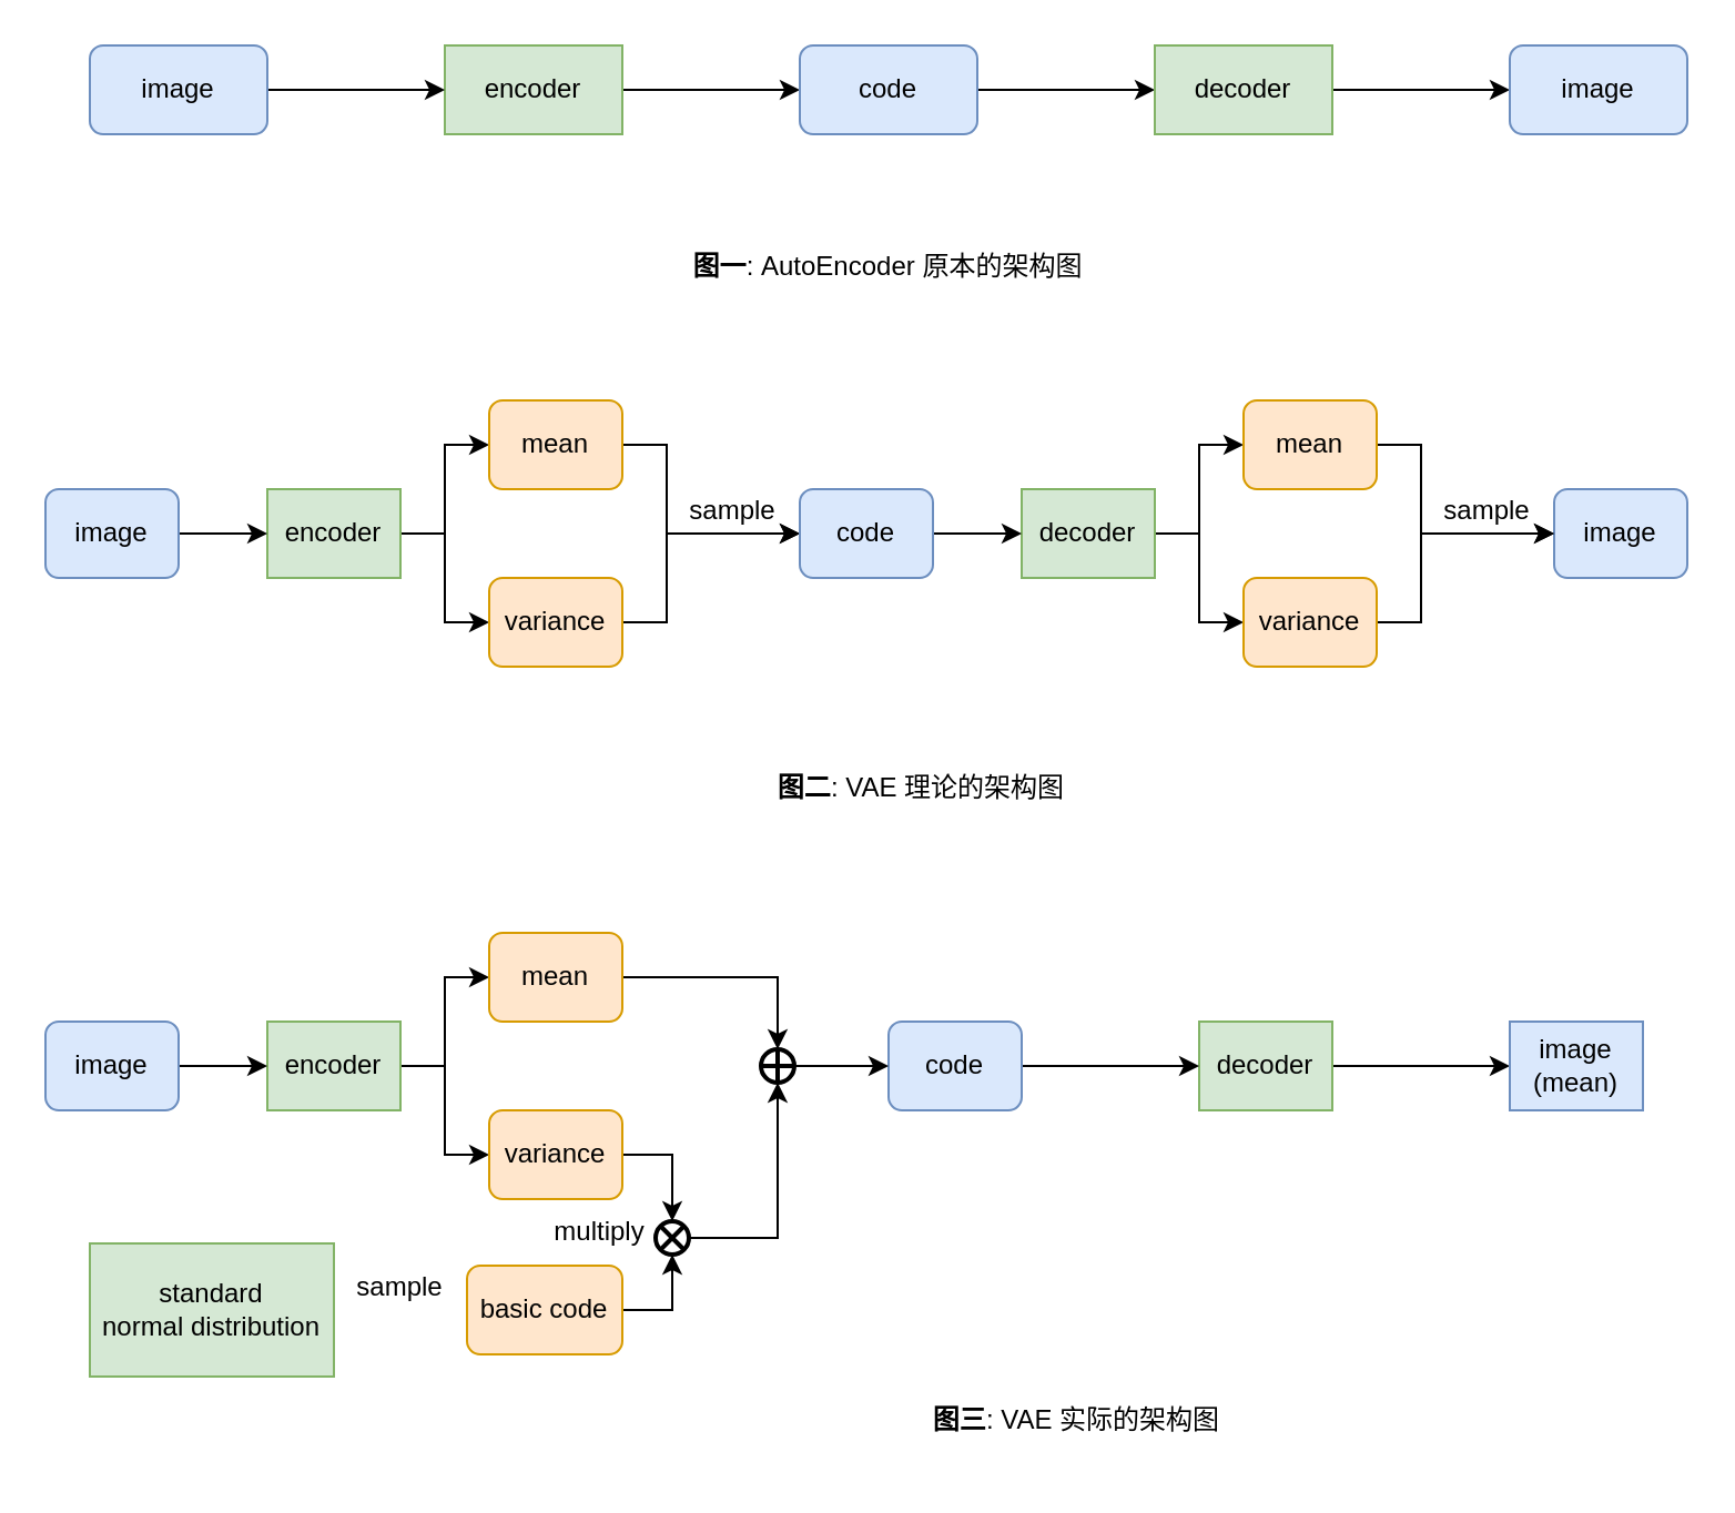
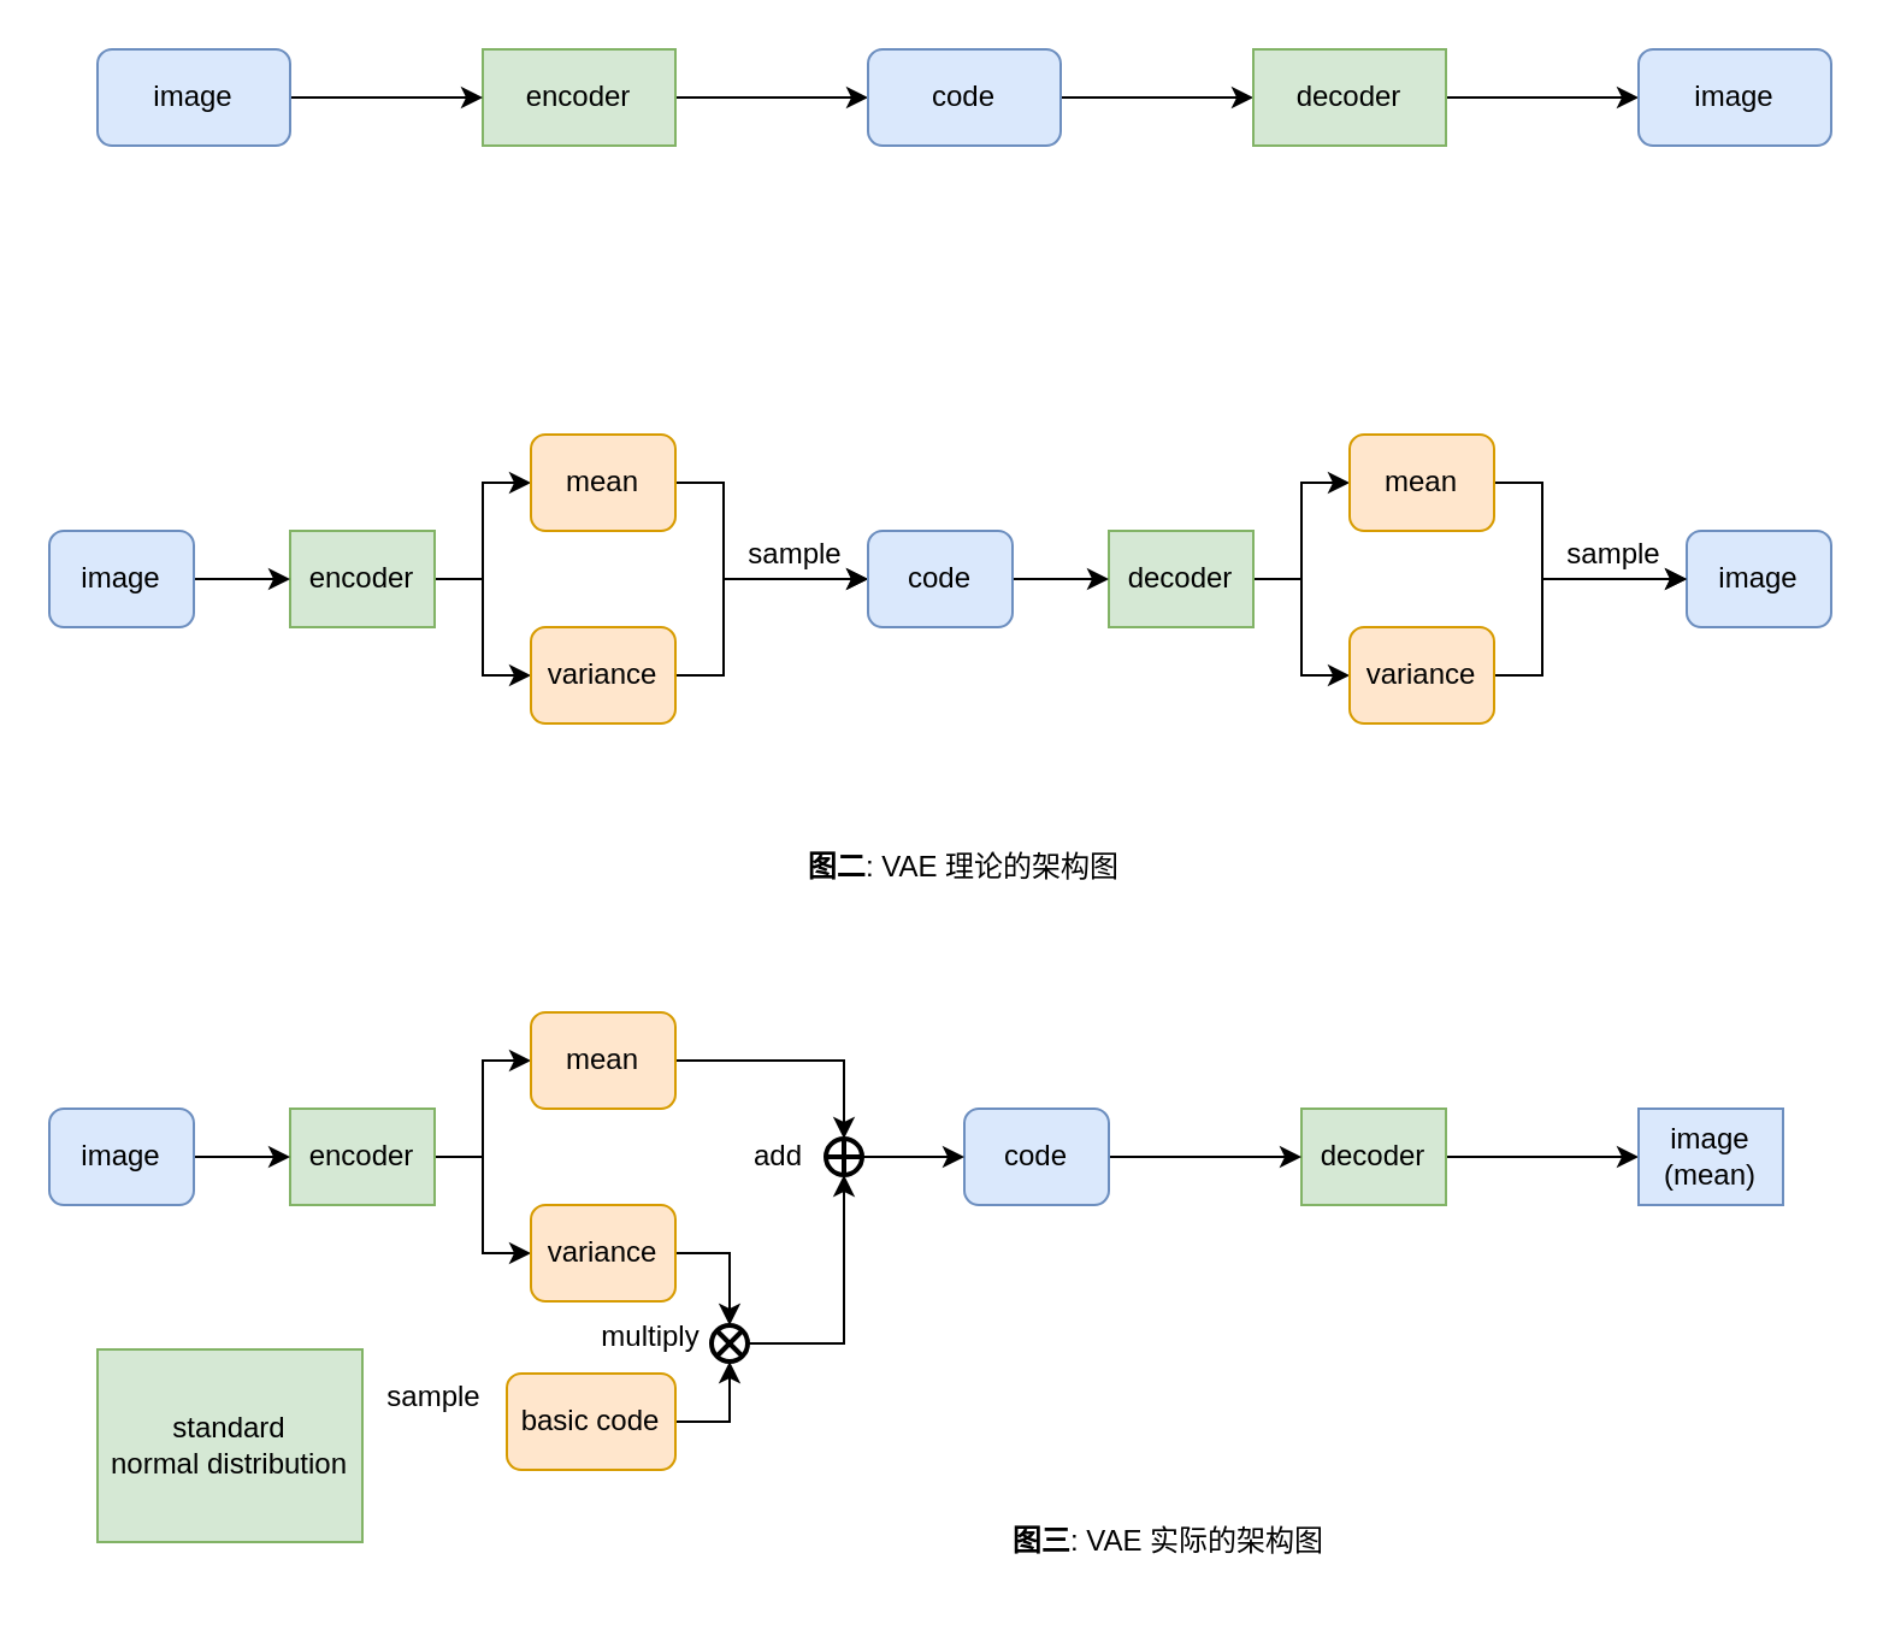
- <mxCell id="56" value="&lt;b&gt;图一&lt;/b&gt;: AutoEncoder 原本的架构图" style="text;html=1;strokeColor=none;fillColor=none;align=center;verticalAlign=middle;whiteSpace=wrap;rounded=0;" vertex="1" parent="1"><mxGeometry x="280" y="100" width="240" height="40" as="geometry" /></mxCell>
- <mxCell id="57" value="&lt;b&gt;图二&lt;/b&gt;: VAE 理论的架构图" style="text;html=1;strokeColor=none;fillColor=none;align=center;verticalAlign=middle;whiteSpace=wrap;rounded=0;" vertex="1" parent="1"><mxGeometry x="295" y="335" width="240" height="40" as="geometry" /></mxCell>
+ <mxCell id="57" value="&lt;b&gt;图二&lt;/b&gt;: VAE 理论的架构图" style="text;html=1;strokeColor=none;fillColor=none;align=center;verticalAlign=middle;whiteSpace=wrap;rounded=0;" vertex="1" parent="1"><mxGeometry x="280" y="340" width="240" height="40" as="geometry" /></mxCell>
+ <mxCell id="55" value="add" style="text;html=1;strokeColor=none;fillColor=none;align=center;verticalAlign=middle;whiteSpace=wrap;rounded=0;" vertex="1" parent="1"><mxGeometry x="302.5" y="470" width="40" height="20" as="geometry" /></mxCell>
- <mxCell id="46" value="standard&lt;br&gt;normal distribution" style="rounded=0;whiteSpace=wrap;html=1;fillColor=#d5e8d4;strokeColor=#82b366;" vertex="1" parent="1"><mxGeometry x="40" y="560" width="110" height="60" as="geometry" /></mxCell>
+ <mxCell id="46" value="standard&lt;br&gt;normal distribution" style="rounded=0;whiteSpace=wrap;html=1;fillColor=#d5e8d4;strokeColor=#82b366;" vertex="1" parent="1"><mxGeometry x="40" y="560" width="110" height="80" as="geometry" /></mxCell>
